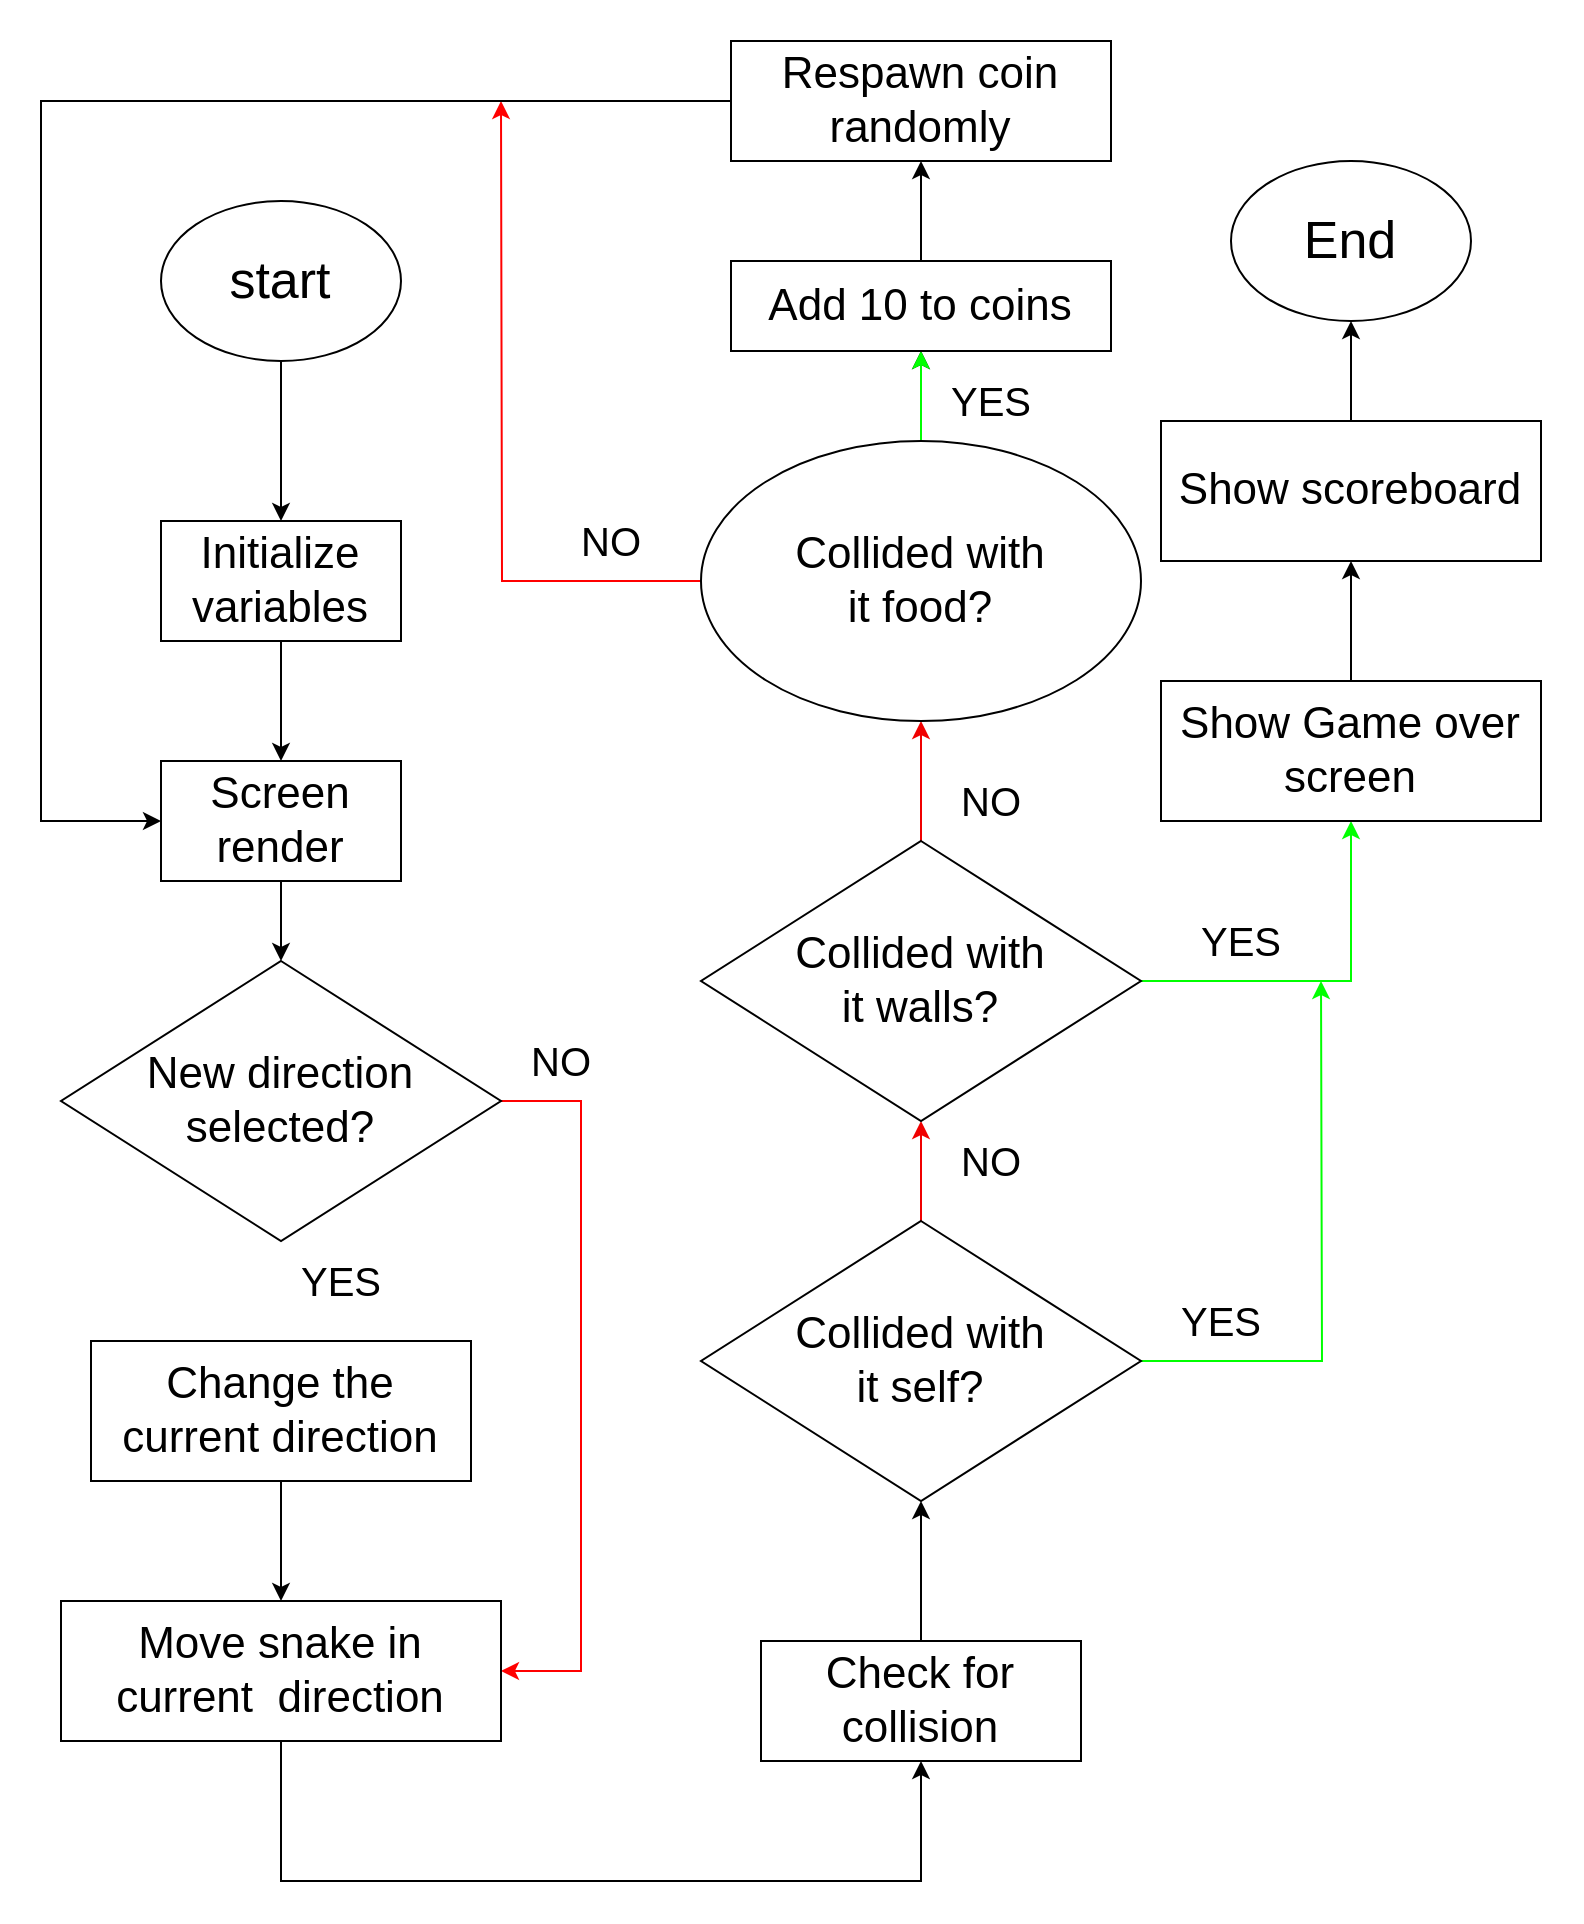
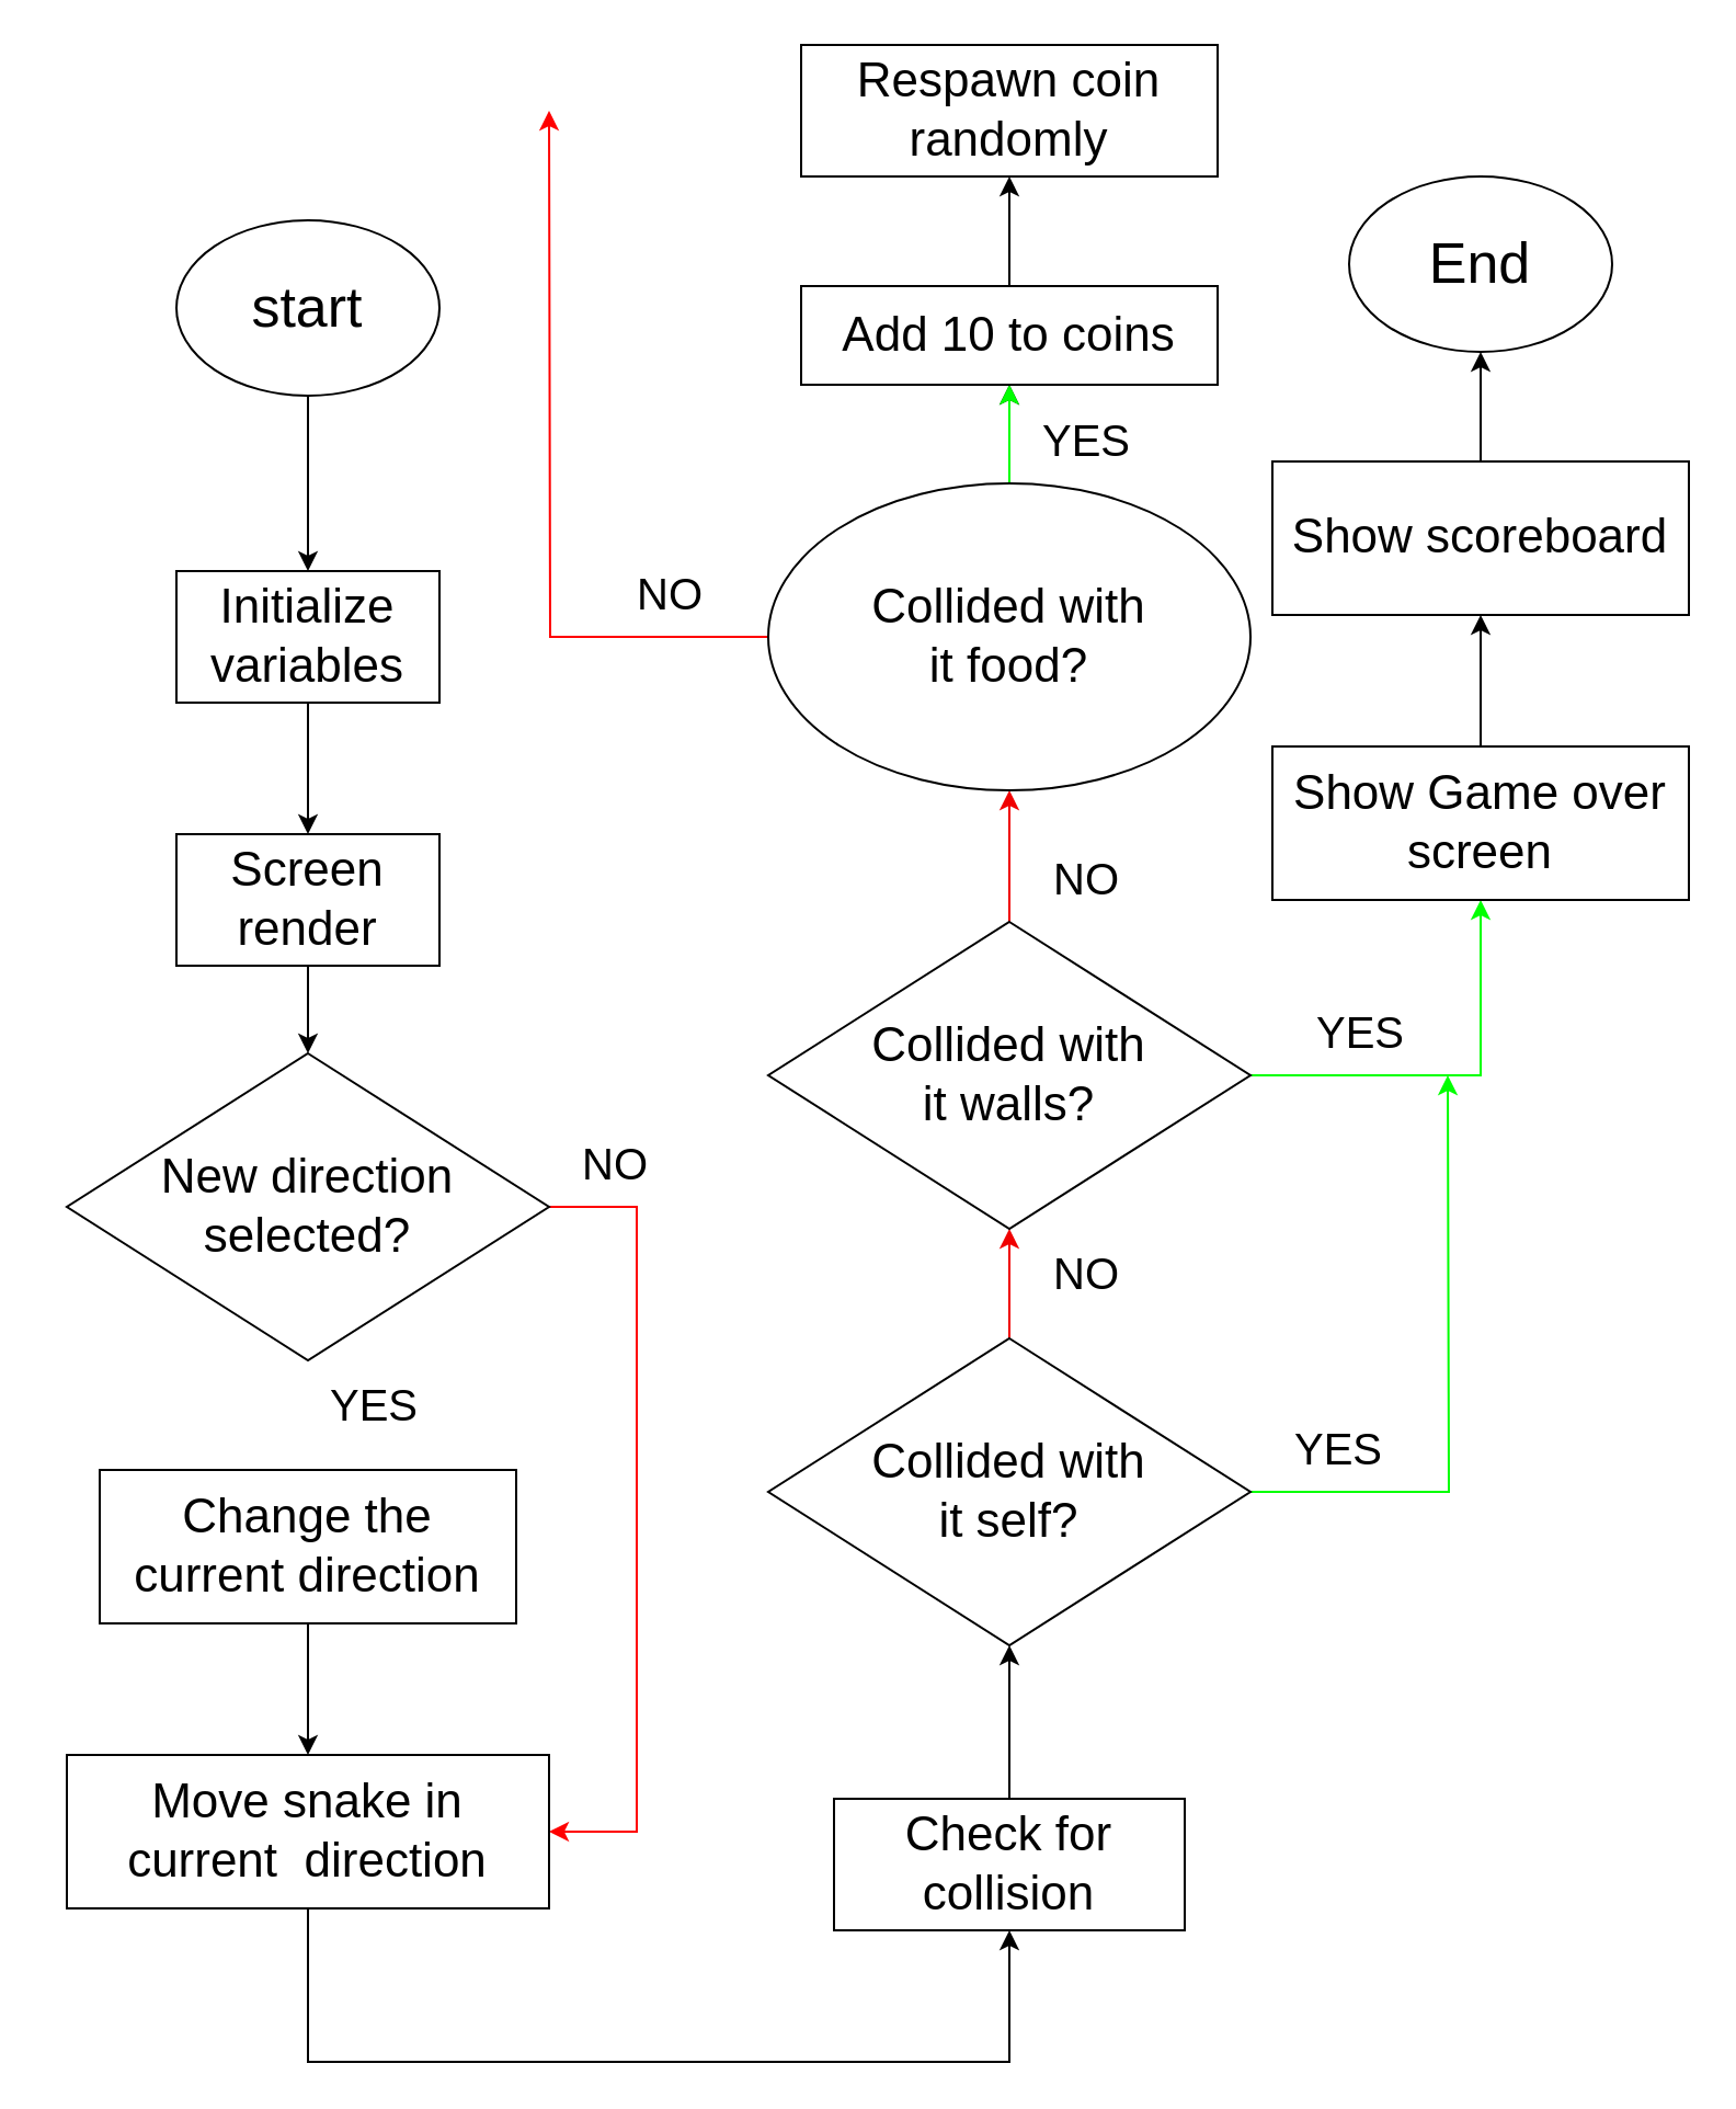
- <mxCell id="36" style="edgeStyle=orthogonalEdgeStyle;rounded=0;orthogonalLoop=1;jettySize=auto;html=1;strokeColor=#000000;entryX=0;entryY=0.5;entryDx=0;entryDy=0;" parent="1" source="37" target="7" edge="1"><mxGeometry relative="1" as="geometry"><mxPoint x="10" y="410" as="targetPoint" /><Array as="points"><mxPoint x="20" y="50" /><mxPoint x="20" y="410" /></Array></mxGeometry></mxCell>
